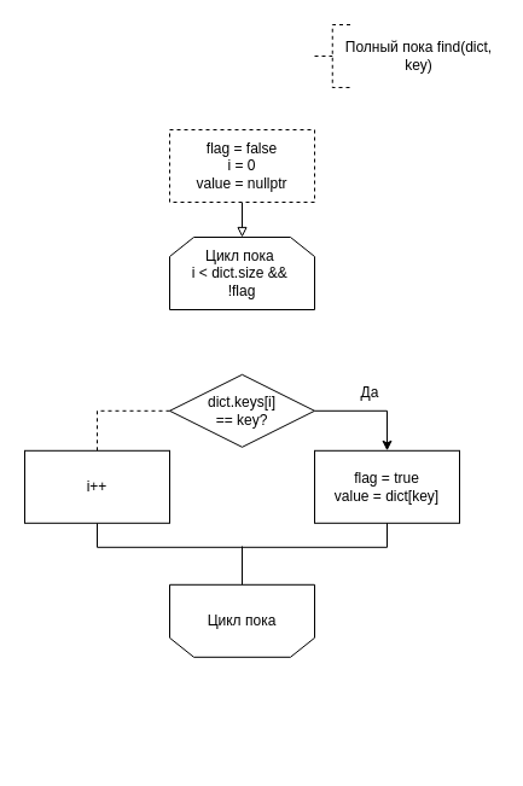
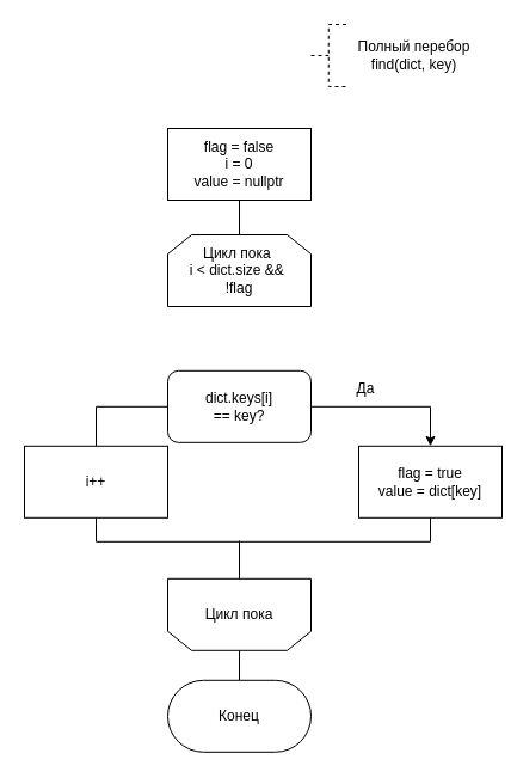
- <mxCell id="6" value="Полный пока find(dict, key)" style="text;html=1;strokeColor=none;fillColor=none;align=center;verticalAlign=middle;whiteSpace=wrap;rounded=0;" vertex="1" parent="1"><mxGeometry x="280.5" y="31" width="130.5" height="30" as="geometry" /></mxCell>
+ <mxCell id="6" value="Полный перебор find(dict, key)" style="text;html=1;strokeColor=none;fillColor=none;align=center;verticalAlign=middle;whiteSpace=wrap;rounded=0;" vertex="1" parent="1"><mxGeometry x="280.5" y="31" width="130.5" height="30" as="geometry" /></mxCell>
- <mxCell id="8" value="flag = false&lt;br&gt;i = 0&lt;br&gt;value = nullptr" style="whiteSpace=wrap;html=1;rounded=0;dashed=1;" vertex="1" parent="1"><mxGeometry x="140" y="107" width="120" height="60" as="geometry" /></mxCell>
+ <mxCell id="8" value="flag = false&lt;br&gt;i = 0&lt;br&gt;value = nullptr" style="whiteSpace=wrap;html=1;rounded=0;" vertex="1" parent="1"><mxGeometry x="140" y="107" width="120" height="60" as="geometry" /></mxCell>
- <mxCell id="7" style="edgeStyle=orthogonalEdgeStyle;rounded=0;orthogonalLoop=1;jettySize=auto;html=1;exitX=0.5;exitY=1;exitDx=0;exitDy=0;entryX=0.5;entryY=0;entryDx=0;entryDy=0;endArrow=block;endFill=0;" edge="1" parent="1" source="8" target="9"><mxGeometry relative="1" as="geometry"><mxPoint x="200" y="283" as="targetPoint" /></mxGeometry></mxCell>
+ <mxCell id="7" style="edgeStyle=orthogonalEdgeStyle;rounded=0;orthogonalLoop=1;jettySize=auto;html=1;exitX=0.5;exitY=1;exitDx=0;exitDy=0;entryX=0.5;entryY=0;entryDx=0;entryDy=0;endArrow=none;endFill=0;" edge="1" parent="1" source="8" target="9"><mxGeometry relative="1" as="geometry"><mxPoint x="200" y="283" as="targetPoint" /></mxGeometry></mxCell>
- <mxCell id="13" style="edgeStyle=orthogonalEdgeStyle;rounded=0;orthogonalLoop=1;jettySize=auto;html=1;exitX=0.5;exitY=1;exitDx=0;exitDy=0;entryX=0.5;entryY=0;entryDx=0;entryDy=0;endArrow=none;endFill=0;dashed=1;" edge="1" parent="1" source="14" target="17"><mxGeometry relative="1" as="geometry" /></mxCell>
+ <mxCell id="13" style="edgeStyle=orthogonalEdgeStyle;rounded=0;orthogonalLoop=1;jettySize=auto;html=1;exitX=0.5;exitY=1;exitDx=0;exitDy=0;entryX=0.5;entryY=0;entryDx=0;entryDy=0;endArrow=none;endFill=0;" edge="1" parent="1" source="14" target="17"><mxGeometry relative="1" as="geometry" /></mxCell>
- <mxCell id="14" value="dict.keys[i]&lt;br&gt;== key?" style="rhombus;whiteSpace=wrap;html=1;direction=south;" vertex="1" parent="1"><mxGeometry x="140" y="309.8" width="120" height="60" as="geometry" /></mxCell>
+ <mxCell id="14" value="dict.keys[i]&lt;br&gt;== key?" style="whiteSpace=wrap;html=1;direction=south;rounded=1;" vertex="1" parent="1"><mxGeometry x="140" y="309.8" width="120" height="60" as="geometry" /></mxCell>
- <mxCell id="15" value="flag = true&lt;br&gt;value = dict[key]" style="rounded=0;whiteSpace=wrap;html=1;" vertex="1" parent="1"><mxGeometry x="260" y="372.8" width="120" height="60" as="geometry" /></mxCell>
+ <mxCell id="15" value="flag = true&lt;br&gt;value = dict[key]" style="rounded=0;whiteSpace=wrap;html=1;" vertex="1" parent="1"><mxGeometry x="300" y="372.8" width="120" height="60" as="geometry" /></mxCell>
+ <mxCell id="3" style="edgeStyle=orthogonalEdgeStyle;rounded=0;orthogonalLoop=1;jettySize=auto;html=1;exitX=0.5;exitY=0;exitDx=0;exitDy=0;entryX=0.5;entryY=0;entryDx=0;entryDy=0;endArrow=none;endFill=0;" edge="1" parent="1" source="4" target="11"><mxGeometry relative="1" as="geometry" /></mxCell>
+ <mxCell id="4" value="Конец" style="rounded=1;whiteSpace=wrap;html=1;arcSize=50;" vertex="1" parent="1"><mxGeometry x="140" y="568.8" width="120" height="60" as="geometry" /></mxCell>
